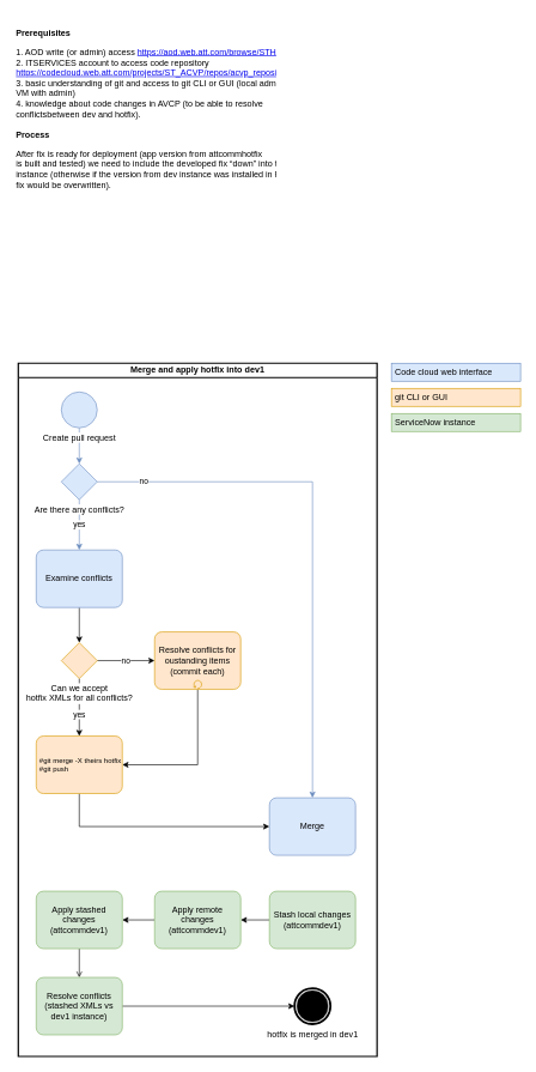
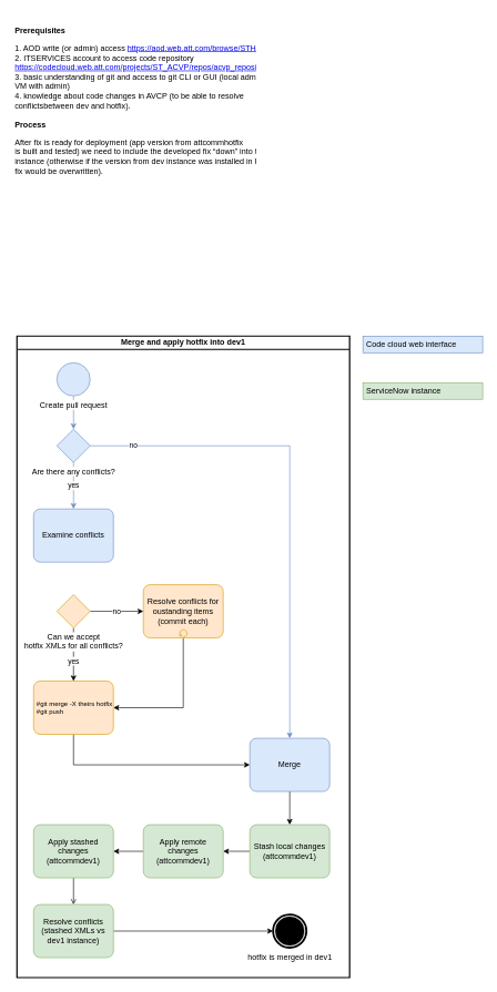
- <mxCell id="30" value="&amp;nbsp;git CLI or GUI" style="rounded=0;whiteSpace=wrap;html=1;align=left;fillColor=#ffe6cc;strokeColor=#d79b00;" vertex="1" parent="1"><mxGeometry x="545" y="540" width="180" height="25" as="geometry" /></mxCell>
- <mxCell id="8" style="edgeStyle=orthogonalEdgeStyle;rounded=0;orthogonalLoop=1;jettySize=auto;html=1;" edge="1" parent="2" source="9" target="12"><mxGeometry relative="1" as="geometry" /></mxCell>
+ <mxCell id="17" style="edgeStyle=orthogonalEdgeStyle;rounded=0;orthogonalLoop=1;jettySize=auto;html=1;" edge="1" parent="2" source="18" target="20"><mxGeometry relative="1" as="geometry" /></mxCell>
